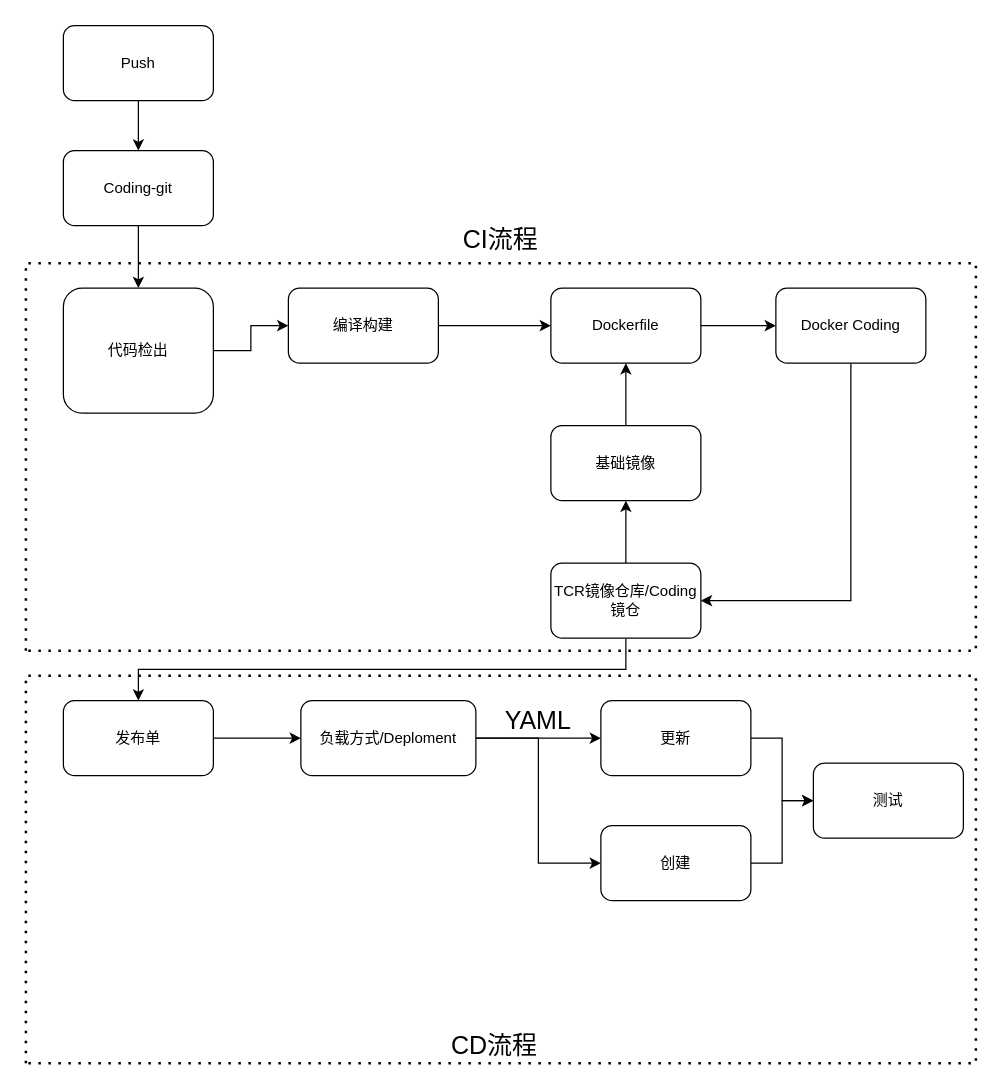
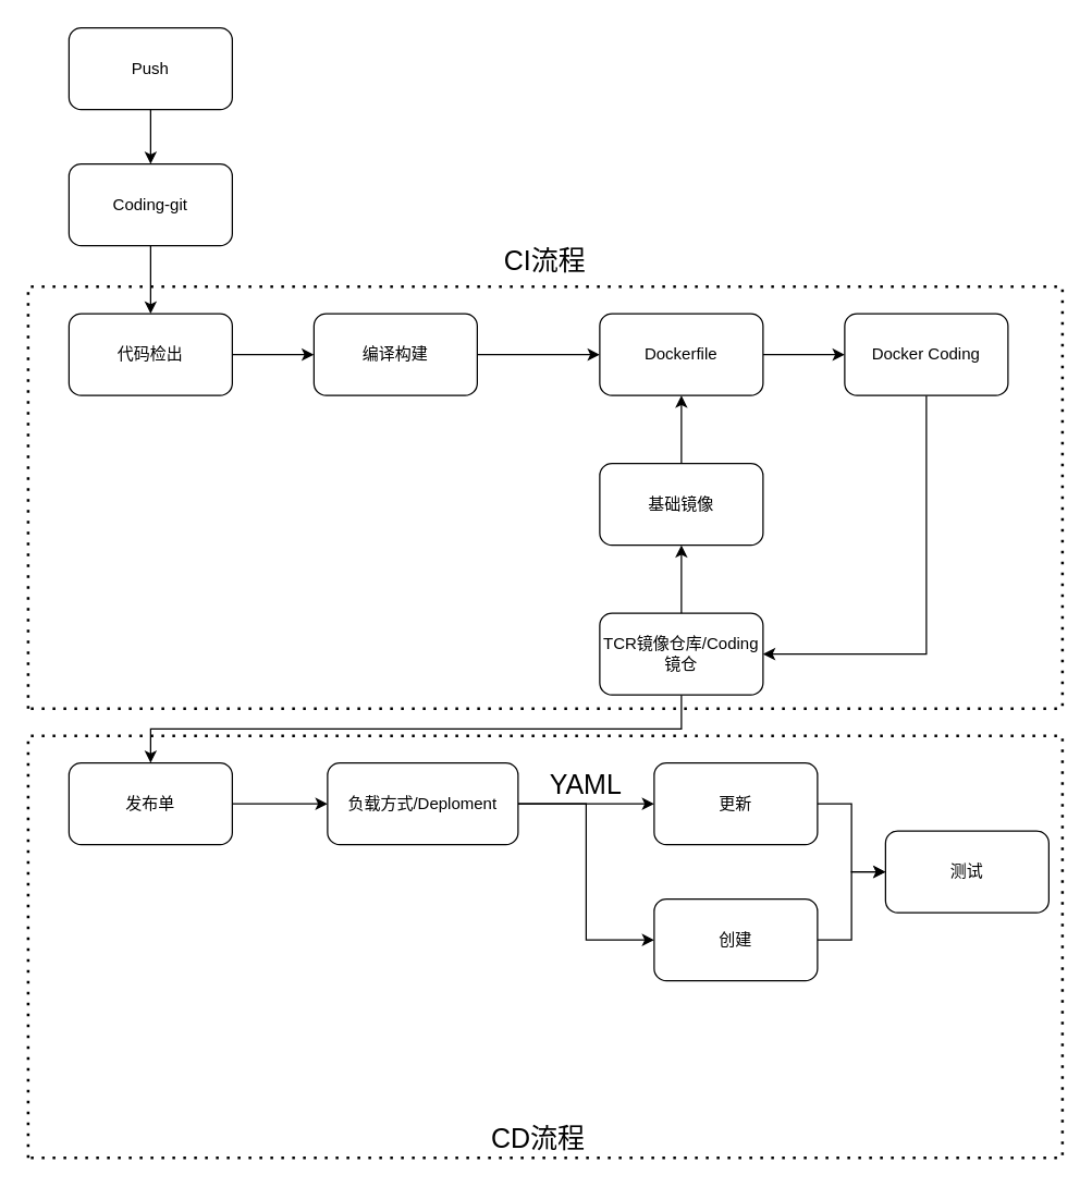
- <mxCell id="7" value="代码检出" style="rounded=1;whiteSpace=wrap;html=1;" vertex="1" parent="1"><mxGeometry x="50" y="230" width="120" height="100" as="geometry" /></mxCell>
+ <mxCell id="7" value="代码检出" style="rounded=1;whiteSpace=wrap;html=1;" vertex="1" parent="1"><mxGeometry x="50" y="230" width="120" height="60" as="geometry" /></mxCell>
